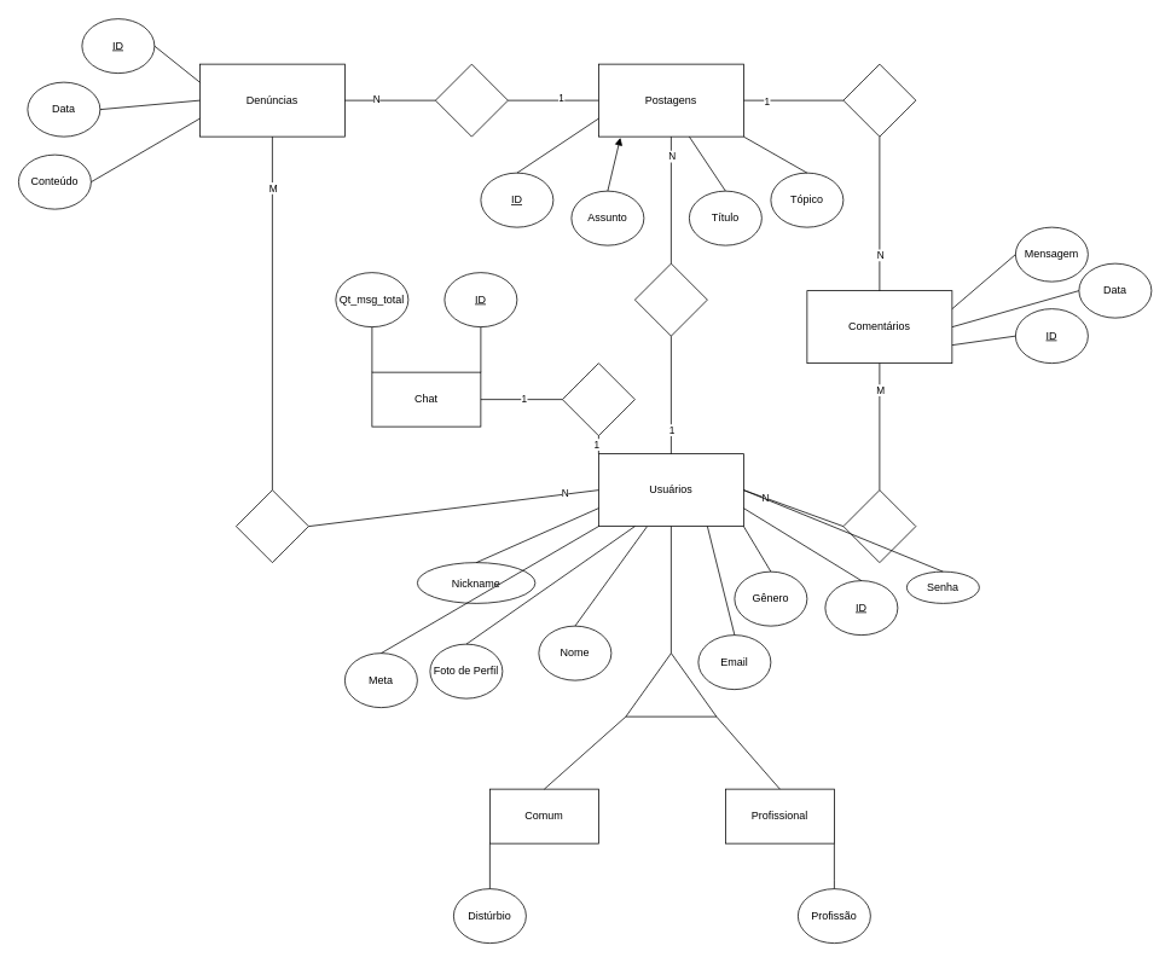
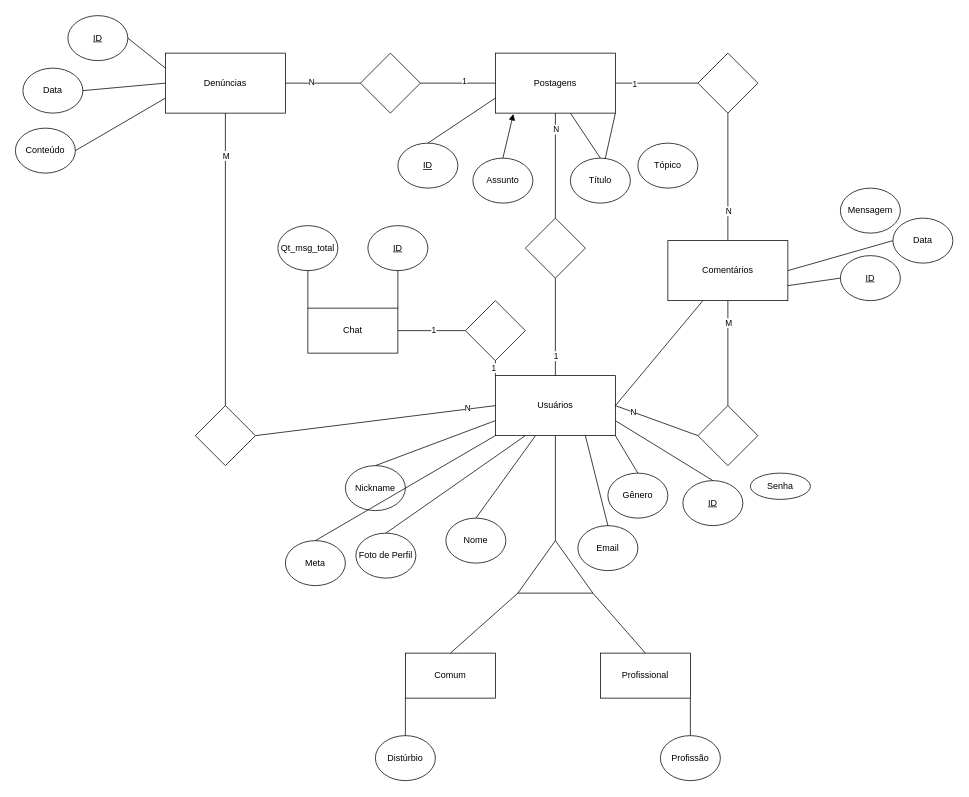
- <mxCell id="60" value="" style="endArrow=none;html=1;rounded=0;entryX=0.5;entryY=0;entryDx=0;entryDy=0;exitX=1;exitY=1;exitDx=0;exitDy=0;" edge="1" parent="1" source="2" target="55"><mxGeometry width="50" height="50" relative="1" as="geometry"><mxPoint x="840" y="450" as="sourcePoint" /><mxPoint x="890" y="400" as="targetPoint" /></mxGeometry></mxCell>
+ <mxCell id="60" value="" style="endArrow=none;html=1;rounded=0;exitX=1;exitY=1;exitDx=0;exitDy=0;" edge="1" parent="1" source="2" target="56"><mxGeometry width="50" height="50" relative="1" as="geometry"><mxPoint x="840" y="450" as="sourcePoint" /><mxPoint x="890" y="400" as="targetPoint" /></mxGeometry></mxCell>
- <mxCell id="66" value="" style="endArrow=none;html=1;rounded=0;entryX=0;entryY=0.5;entryDx=0;entryDy=0;exitX=1;exitY=0.25;exitDx=0;exitDy=0;" edge="1" parent="1" source="5" target="65"><mxGeometry width="50" height="50" relative="1" as="geometry"><mxPoint x="840" y="370" as="sourcePoint" /><mxPoint x="890" y="320" as="targetPoint" /></mxGeometry></mxCell>
- <mxCell id="49" value="" style="endArrow=none;html=1;rounded=0;entryX=0.5;entryY=0;entryDx=0;entryDy=0;exitX=1;exitY=0.5;exitDx=0;exitDy=0;" edge="1" parent="1" source="4" target="46"><mxGeometry width="50" height="50" relative="1" as="geometry"><mxPoint x="840" y="610" as="sourcePoint" /><mxPoint x="890" y="560" as="targetPoint" /></mxGeometry></mxCell>
+ <mxCell id="49" value="" style="endArrow=none;html=1;rounded=0;exitX=1;exitY=0.5;exitDx=0;exitDy=0;" edge="1" parent="1" source="4" target="5"><mxGeometry width="50" height="50" relative="1" as="geometry"><mxPoint x="840" y="610" as="sourcePoint" /><mxPoint x="890" y="560" as="targetPoint" /></mxGeometry></mxCell>
- <mxCell id="44" value="Nickname" style="ellipse;whiteSpace=wrap;html=1;" vertex="1" parent="1"><mxGeometry x="460" y="620" width="130" height="45" as="geometry" /></mxCell>
+ <mxCell id="44" value="Nickname" style="ellipse;whiteSpace=wrap;html=1;" vertex="1" parent="1"><mxGeometry x="460" y="620" width="80" height="60" as="geometry" /></mxCell>
